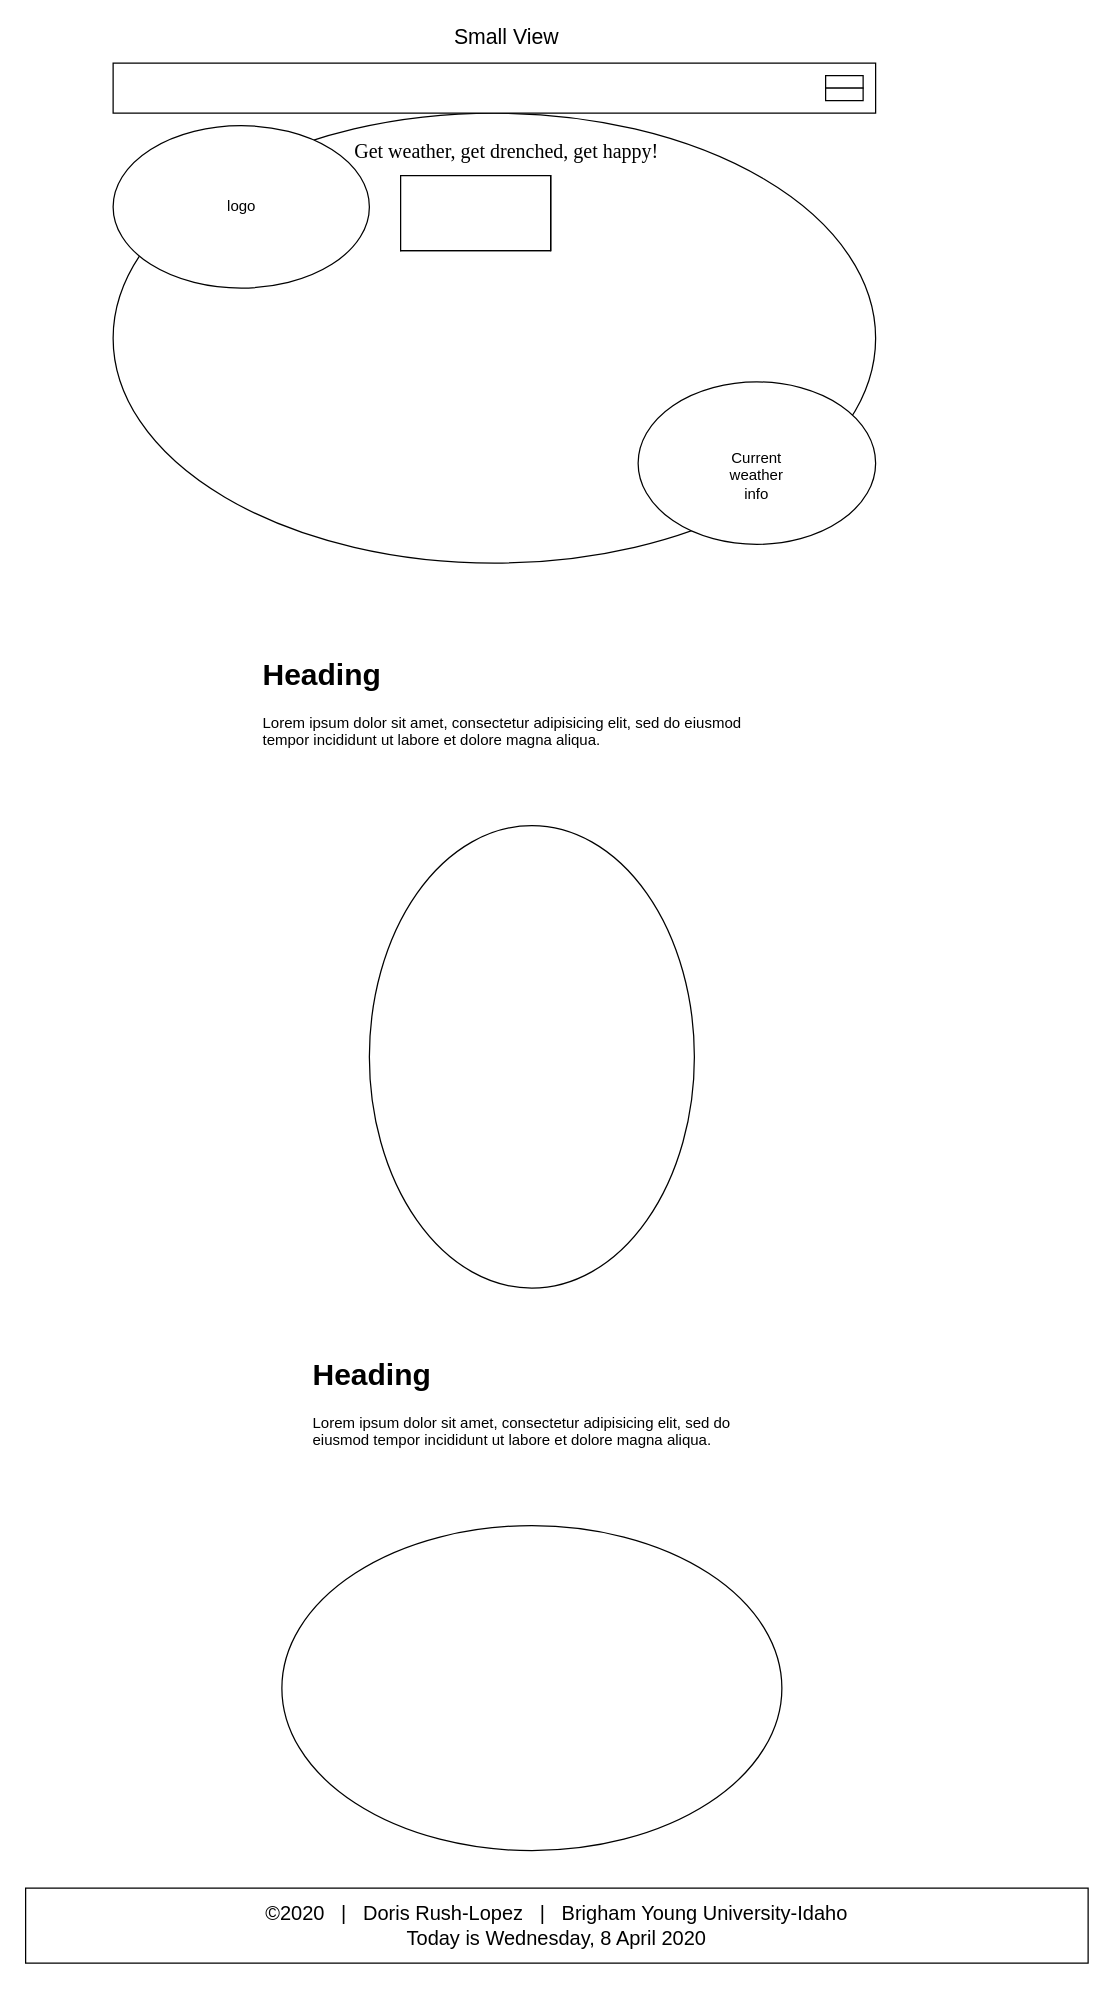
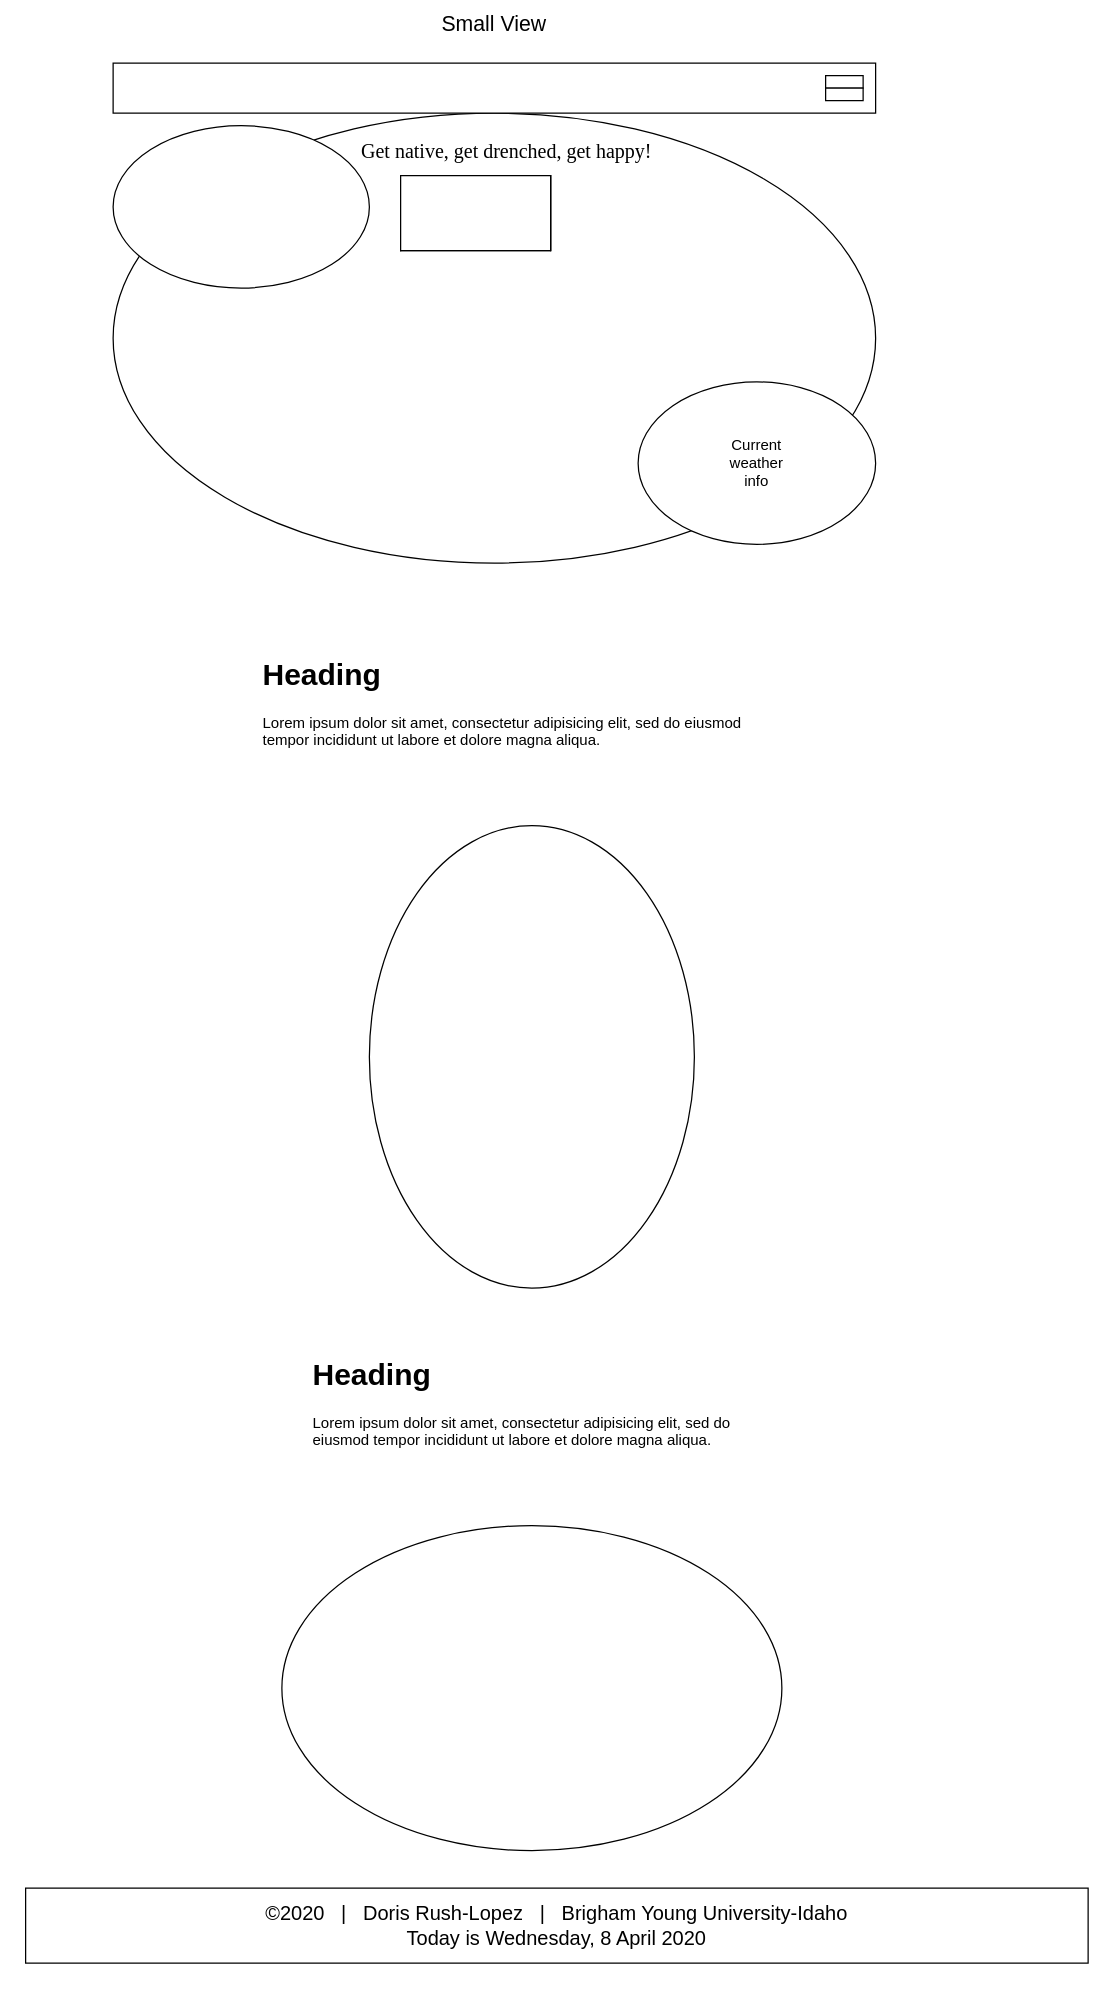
- <mxCell id="15" value="&lt;font style=&quot;font-size: 17px&quot;&gt;Small View&lt;/font&gt;" style="text;html=1;strokeColor=none;fillColor=none;align=center;verticalAlign=middle;whiteSpace=wrap;rounded=0;labelBackgroundColor=#ffffff;fontColor=#000000;" parent="1" vertex="1"><mxGeometry x="330" width="150" height="20" as="geometry" y="20" /></mxCell>
+ <mxCell id="15" value="&lt;font style=&quot;font-size: 17px&quot;&gt;Small View&lt;/font&gt;" style="text;html=1;strokeColor=none;fillColor=none;align=center;verticalAlign=middle;whiteSpace=wrap;rounded=0;labelBackgroundColor=#ffffff;fontColor=#000000;" parent="1" vertex="1"><mxGeometry x="320" y="10" width="150" height="20" as="geometry" /></mxCell>
- <mxCell id="14" value="&lt;font style=&quot;font-size: 16px&quot;&gt;Get weather, get drenched, get happy!&lt;/font&gt;" style="text;html=1;strokeColor=none;fillColor=none;align=center;verticalAlign=middle;whiteSpace=wrap;rounded=0;labelBackgroundColor=#ffffff;fontColor=#000000;fontFamily=Calligraffiti;FType=g;" parent="1" vertex="1"><mxGeometry x="205" y="110" width="400" height="20" as="geometry" /></mxCell>
+ <mxCell id="14" value="&lt;font style=&quot;font-size: 16px&quot;&gt;Get native, get drenched, get happy!&lt;/font&gt;" style="text;html=1;strokeColor=none;fillColor=none;align=center;verticalAlign=middle;whiteSpace=wrap;rounded=0;labelBackgroundColor=#ffffff;fontColor=#000000;fontFamily=Calligraffiti;FType=g;" parent="1" vertex="1"><mxGeometry x="205" y="110" width="400" height="20" as="geometry" /></mxCell>
- <mxCell id="6" value="logo&lt;br&gt;" style="text;html=1;strokeColor=none;fillColor=none;align=center;verticalAlign=middle;whiteSpace=wrap;rounded=0;" parent="1" vertex="1"><mxGeometry x="172.5" y="155" width="40" height="20" as="geometry" /></mxCell>
- <mxCell id="13" value="Current weather info" style="text;html=1;strokeColor=none;fillColor=none;align=center;verticalAlign=middle;whiteSpace=wrap;rounded=0;" parent="1" vertex="1"><mxGeometry x="585" y="370" width="40" height="20" as="geometry" /></mxCell>
+ <mxCell id="13" value="Current weather info" style="text;html=1;strokeColor=none;fillColor=none;align=center;verticalAlign=middle;whiteSpace=wrap;rounded=0;" parent="1" vertex="1"><mxGeometry x="585" y="360" width="40" height="20" as="geometry" /></mxCell>
